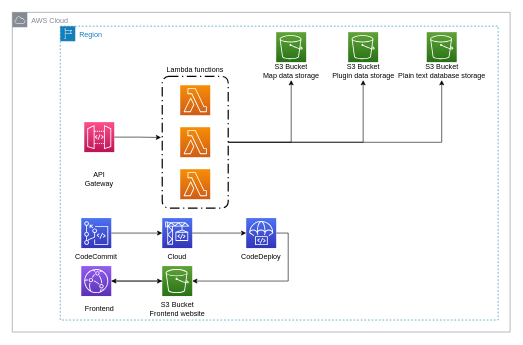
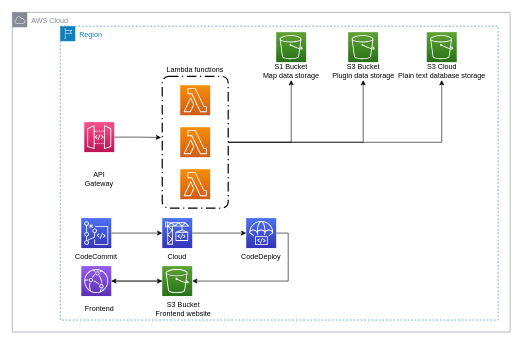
- <mxCell id="13" value="S3 Bucket&lt;br&gt;Map data storage" style="text;html=1;strokeColor=none;fillColor=none;align=center;verticalAlign=middle;whiteSpace=wrap;rounded=0;" vertex="1" parent="1"><mxGeometry x="435" y="103" width="100" height="30" as="geometry" /></mxCell>
+ <mxCell id="13" value="S1 Bucket&lt;br&gt;Map data storage" style="text;html=1;strokeColor=none;fillColor=none;align=center;verticalAlign=middle;whiteSpace=wrap;rounded=0;" vertex="1" parent="1"><mxGeometry x="435" y="103" width="100" height="30" as="geometry" /></mxCell>
- <mxCell id="18" value="S3 Bucket&lt;br&gt;Plain text database storage" style="text;html=1;strokeColor=none;fillColor=none;align=center;verticalAlign=middle;whiteSpace=wrap;rounded=0;" vertex="1" parent="1"><mxGeometry x="659.75" y="103" width="152.5" height="30" as="geometry" /></mxCell>
+ <mxCell id="18" value="S3 Cloud&lt;br&gt;Plain text database storage" style="text;html=1;strokeColor=none;fillColor=none;align=center;verticalAlign=middle;whiteSpace=wrap;rounded=0;" vertex="1" parent="1"><mxGeometry x="659.75" y="103" width="152.5" height="30" as="geometry" /></mxCell>
- <mxCell id="35" value="S3 Bucket&lt;br&gt;Frontend website" style="text;html=1;strokeColor=none;fillColor=none;align=center;verticalAlign=middle;whiteSpace=wrap;rounded=0;" vertex="1" parent="1"><mxGeometry x="242.5" y="500" width="105" height="30" as="geometry" /></mxCell>
+ <mxCell id="35" value="S3 Bucket&lt;br&gt;Frontend website" style="text;html=1;strokeColor=none;fillColor=none;align=center;verticalAlign=middle;whiteSpace=wrap;rounded=0;" vertex="1" parent="1"><mxGeometry x="252.5" y="500" width="105" height="30" as="geometry" /></mxCell>
